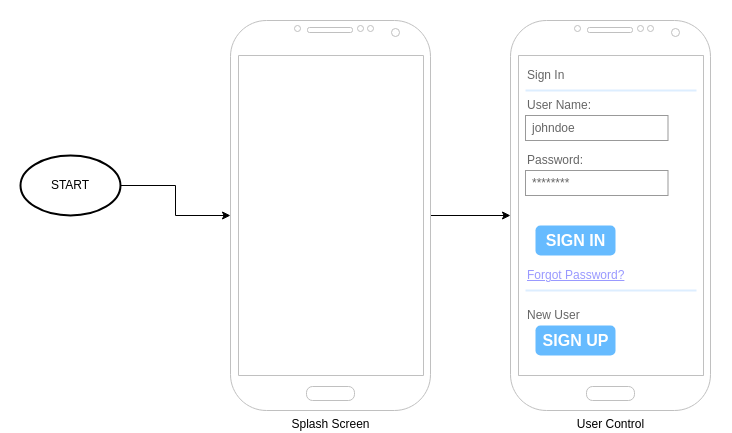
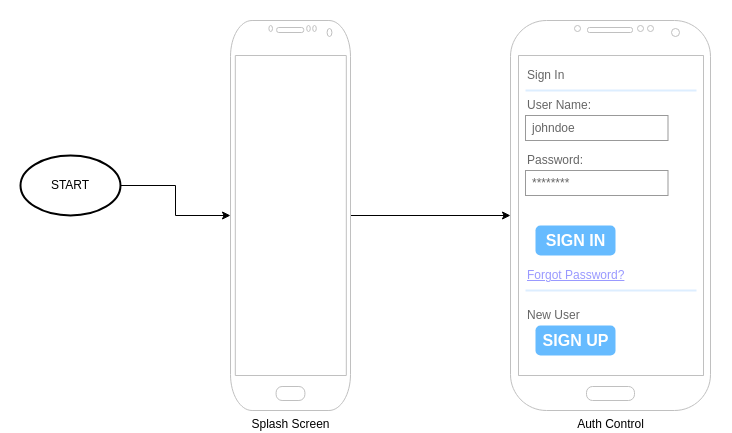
- <mxCell id="5" value="Splash Screen" style="verticalLabelPosition=bottom;verticalAlign=top;html=1;shadow=0;dashed=0;strokeWidth=1;shape=mxgraph.android.phone2;strokeColor=#c0c0c0;" vertex="1" parent="1"><mxGeometry x="230" y="20" width="200" height="390" as="geometry" /></mxCell>
+ <mxCell id="5" value="Splash Screen" style="verticalLabelPosition=bottom;verticalAlign=top;html=1;shadow=0;dashed=0;strokeWidth=1;shape=mxgraph.android.phone2;strokeColor=#c0c0c0;" vertex="1" parent="1"><mxGeometry x="230" y="20" width="120" height="390" as="geometry" /></mxCell>
- <mxCell id="19" value="&lt;div&gt;User Control&lt;/div&gt;" style="verticalLabelPosition=bottom;verticalAlign=top;html=1;shadow=0;dashed=0;strokeWidth=1;shape=mxgraph.android.phone2;strokeColor=#c0c0c0;" vertex="1" parent="6"><mxGeometry width="200" height="390" as="geometry" /></mxCell>
+ <mxCell id="19" value="&lt;div&gt;Auth Control&lt;/div&gt;" style="verticalLabelPosition=bottom;verticalAlign=top;html=1;shadow=0;dashed=0;strokeWidth=1;shape=mxgraph.android.phone2;strokeColor=#c0c0c0;" vertex="1" parent="6"><mxGeometry width="200" height="390" as="geometry" /></mxCell>
